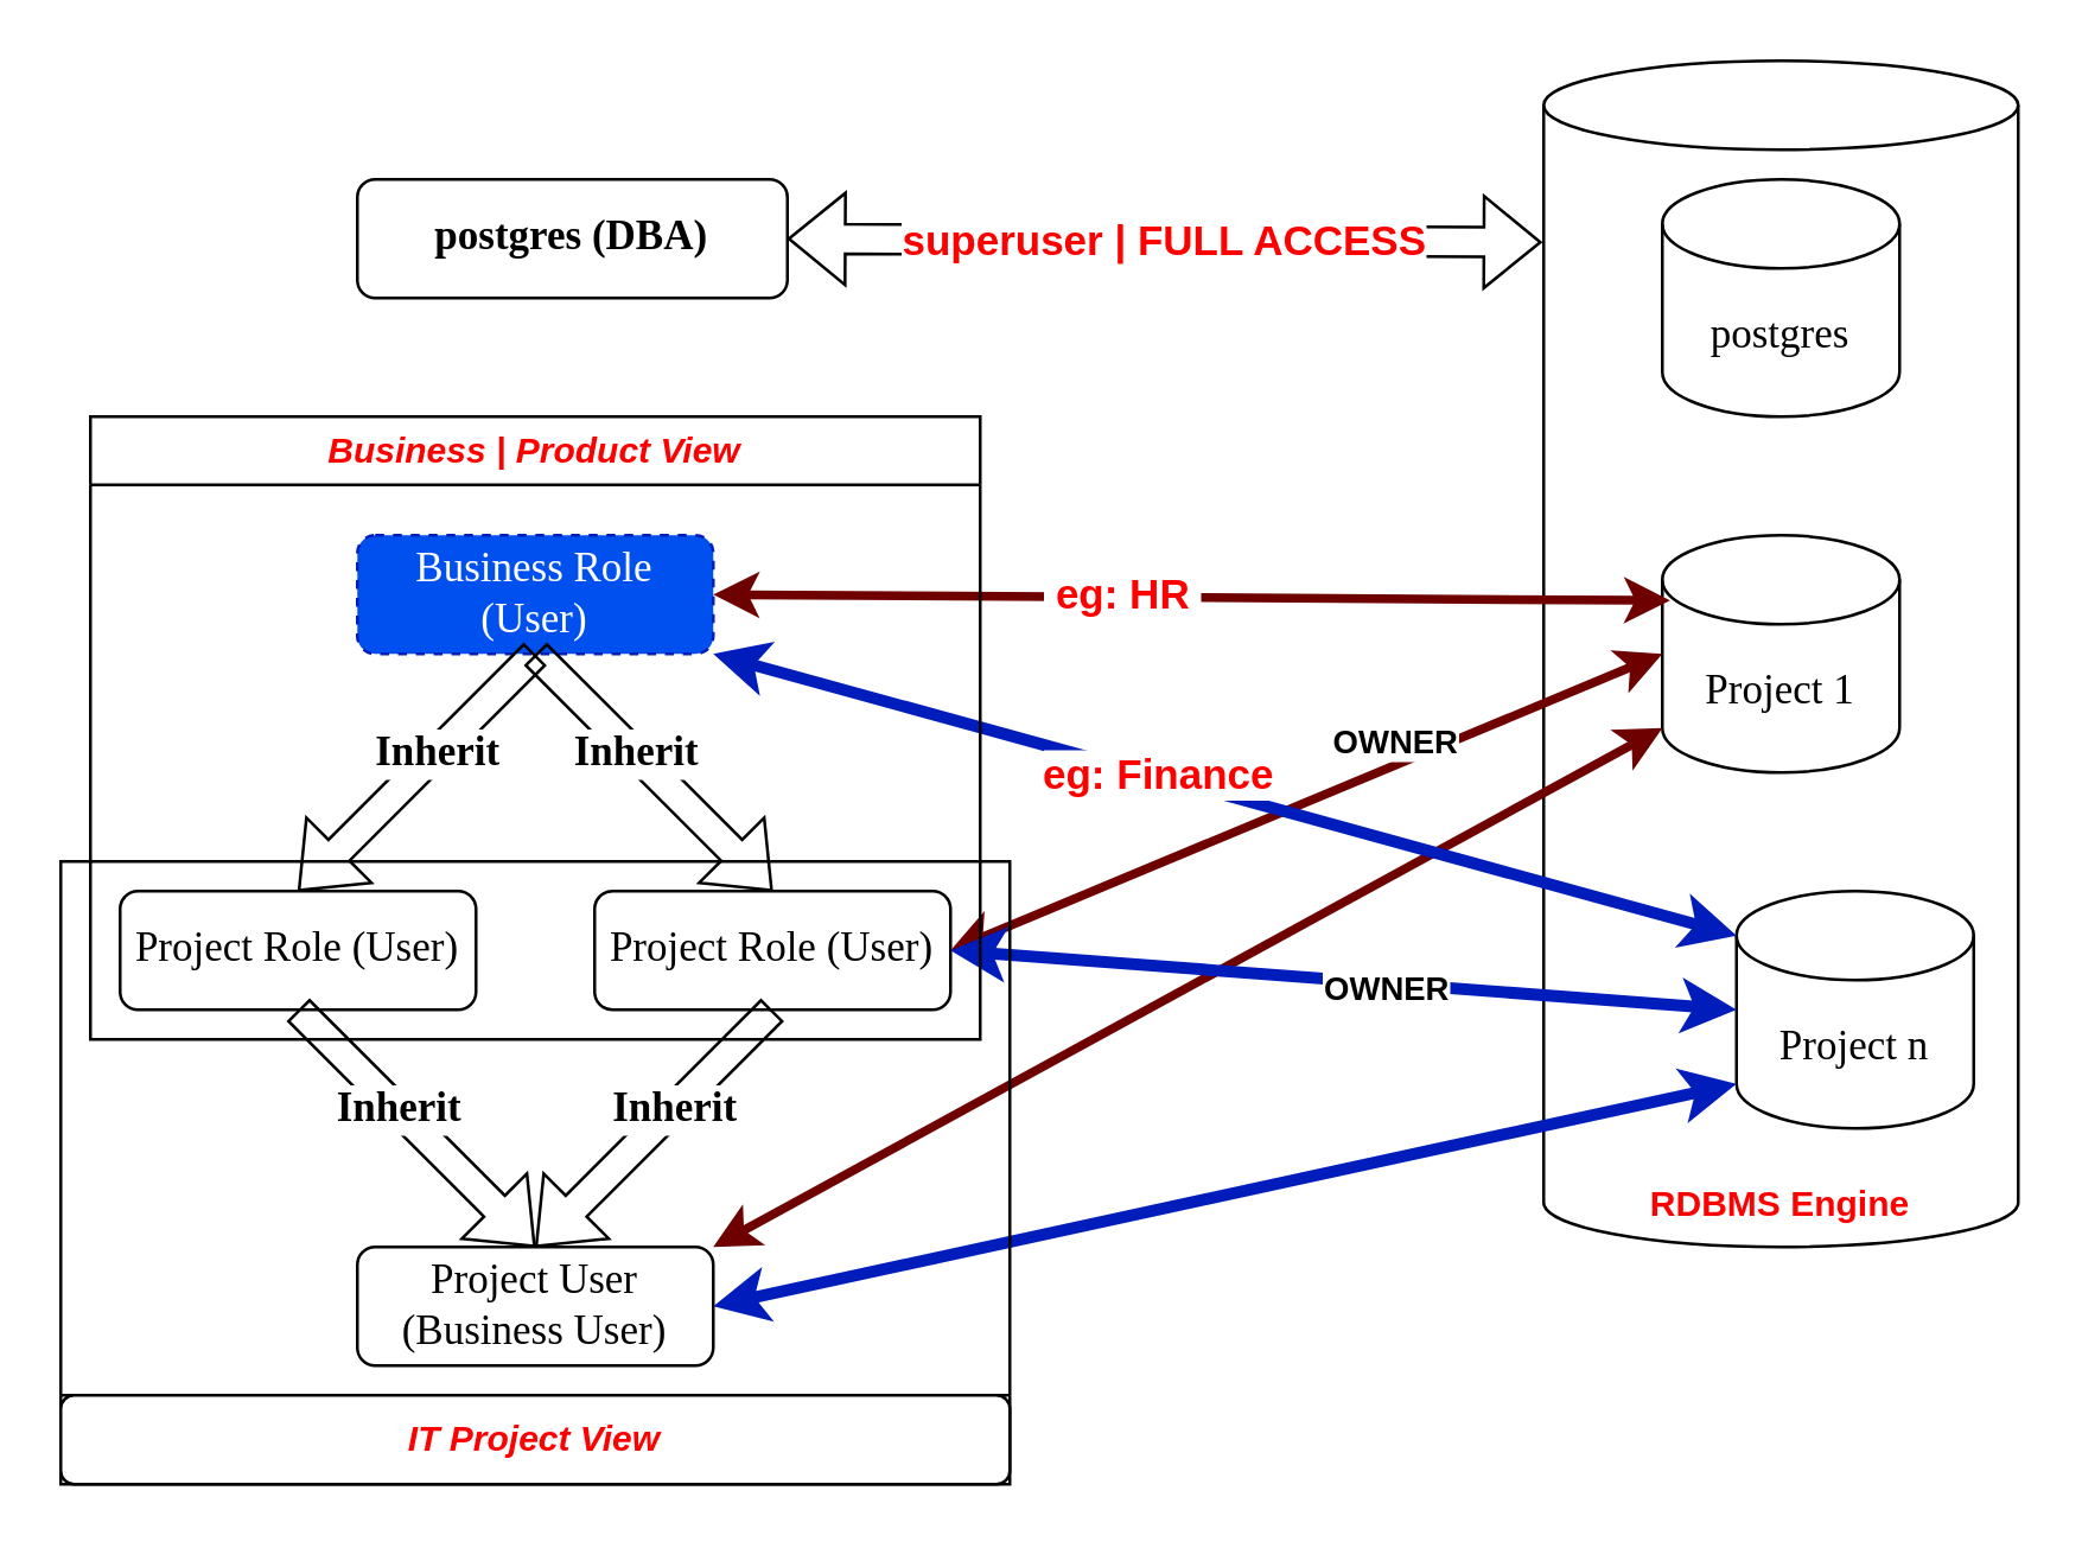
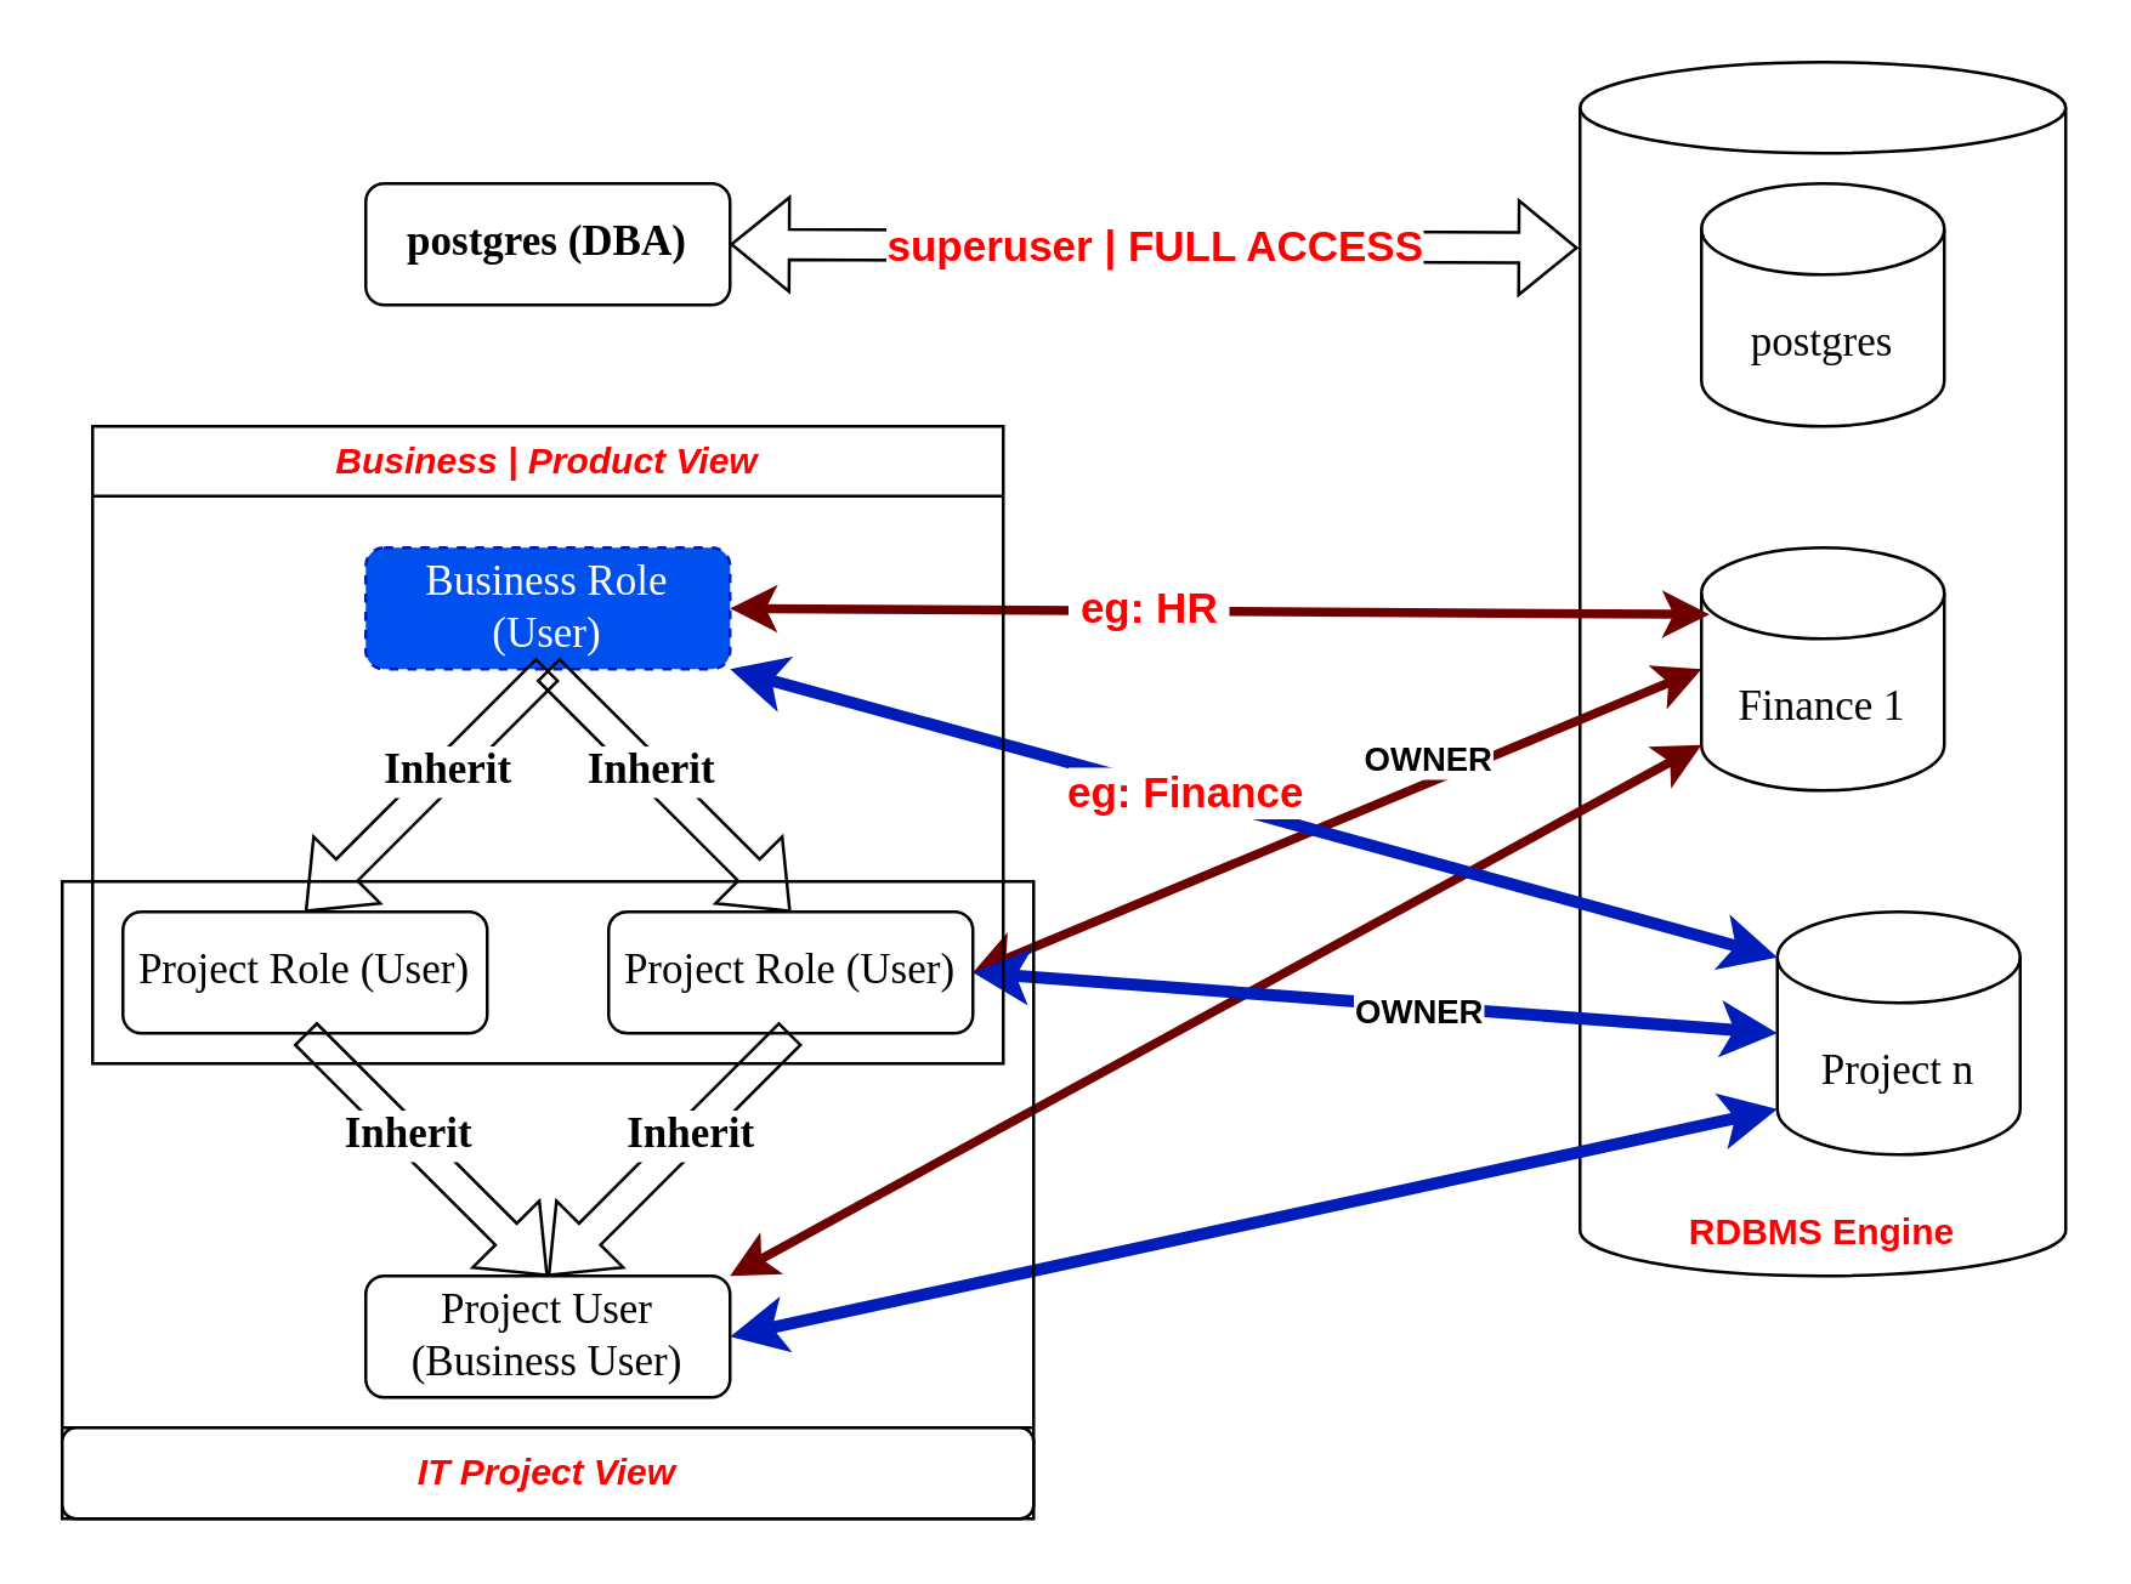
- <mxCell id="3" value="postgres (DBA)" style="rounded=1;whiteSpace=wrap;html=1;fontFamily=Verdana;fontSize=14;fontStyle=1" vertex="1" parent="1"><mxGeometry x="120" y="60" width="145" height="40" as="geometry" /></mxCell>
+ <mxCell id="3" value="postgres (DBA)" style="rounded=1;whiteSpace=wrap;html=1;fontFamily=Verdana;fontSize=14;fontStyle=1" vertex="1" parent="1"><mxGeometry x="120" y="60" width="120" height="40" as="geometry" /></mxCell>
- <mxCell id="4" value="Project 1" style="shape=cylinder3;whiteSpace=wrap;html=1;boundedLbl=1;backgroundOutline=1;size=15;fontFamily=Verdana;fontSize=14;" vertex="1" parent="1"><mxGeometry x="560" y="180" width="80" height="80" as="geometry" /></mxCell>
+ <mxCell id="4" value="Finance 1" style="shape=cylinder3;whiteSpace=wrap;html=1;boundedLbl=1;backgroundOutline=1;size=15;fontFamily=Verdana;fontSize=14;" vertex="1" parent="1"><mxGeometry x="560" y="180" width="80" height="80" as="geometry" /></mxCell>
